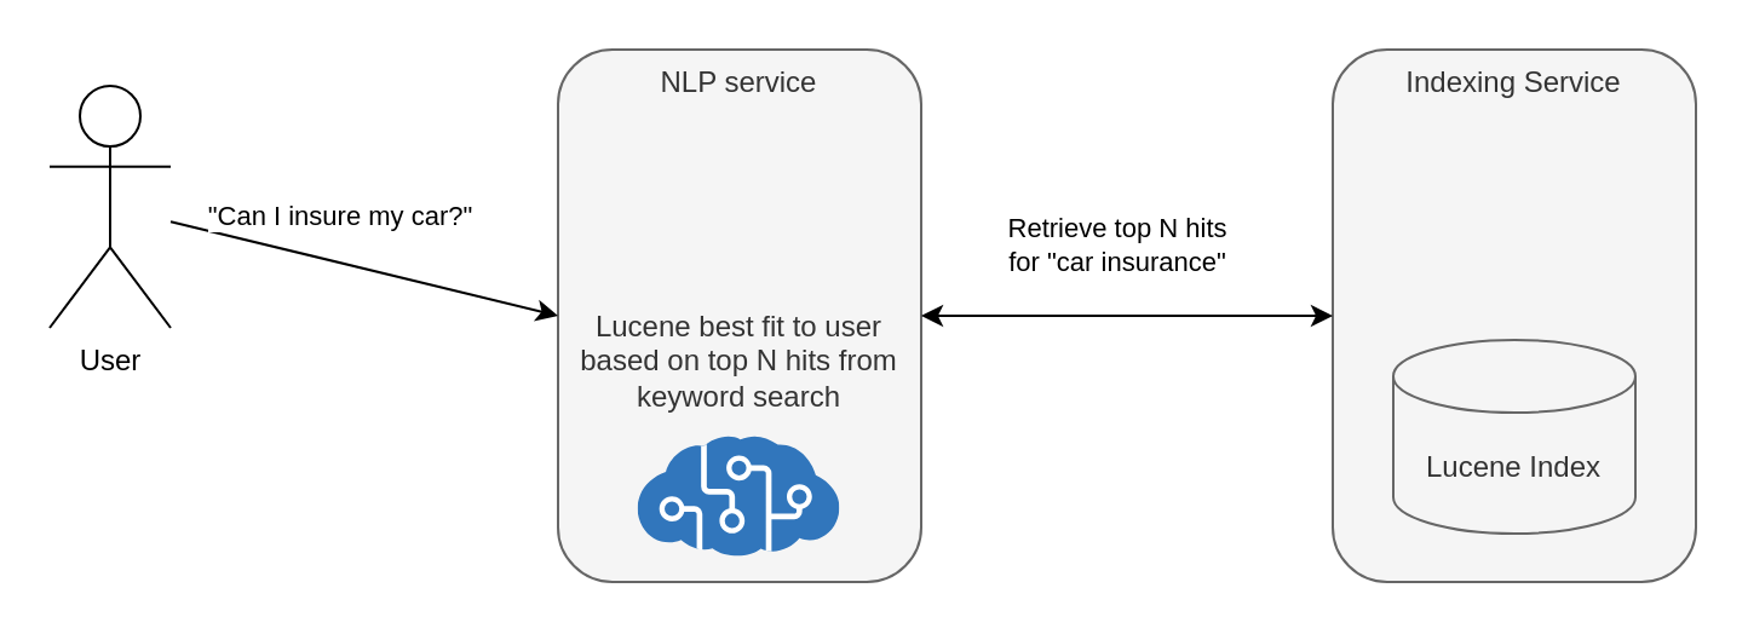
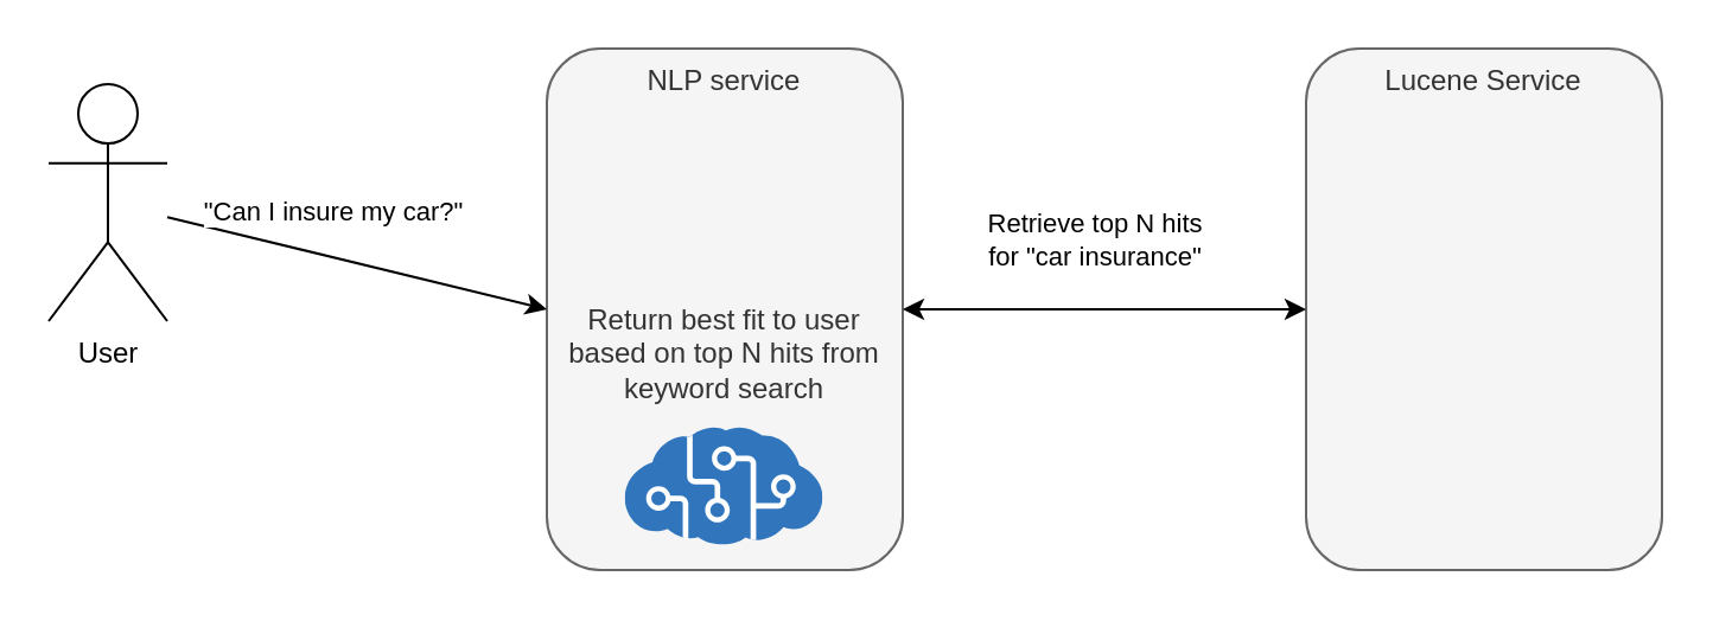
- <mxCell id="6" value="Indexing Service" style="rounded=1;whiteSpace=wrap;html=1;fillColor=#f5f5f5;fontColor=#333333;strokeColor=#666666;verticalAlign=top;" vertex="1" parent="1"><mxGeometry x="550" y="20" width="150" height="220" as="geometry" /></mxCell>
+ <mxCell id="6" value="Lucene Service" style="rounded=1;whiteSpace=wrap;html=1;fillColor=#f5f5f5;fontColor=#333333;strokeColor=#666666;verticalAlign=top;" vertex="1" parent="1"><mxGeometry x="550" y="20" width="150" height="220" as="geometry" /></mxCell>
- <mxCell id="2" value="NLP service&lt;br&gt;&lt;br&gt;&lt;br&gt;&lt;br&gt;&lt;br&gt;&lt;br&gt;&lt;br&gt;Lucene best fit to user based on top N hits from keyword search" style="rounded=1;whiteSpace=wrap;html=1;fillColor=#f5f5f5;fontColor=#333333;strokeColor=#666666;verticalAlign=top;" vertex="1" parent="1"><mxGeometry x="230" y="20" width="150" height="220" as="geometry" /></mxCell>
+ <mxCell id="2" value="NLP service&lt;br&gt;&lt;br&gt;&lt;br&gt;&lt;br&gt;&lt;br&gt;&lt;br&gt;&lt;br&gt;Return best fit to user based on top N hits from keyword search" style="rounded=1;whiteSpace=wrap;html=1;fillColor=#f5f5f5;fontColor=#333333;strokeColor=#666666;verticalAlign=top;" vertex="1" parent="1"><mxGeometry x="230" y="20" width="150" height="220" as="geometry" /></mxCell>
- <mxCell id="7" value="Lucene Index" style="shape=cylinder3;whiteSpace=wrap;html=1;boundedLbl=1;backgroundOutline=1;size=15;fillColor=#f5f5f5;fontColor=#333333;strokeColor=#666666;" vertex="1" parent="1"><mxGeometry x="575" y="140" width="100" height="80" as="geometry" /></mxCell>
